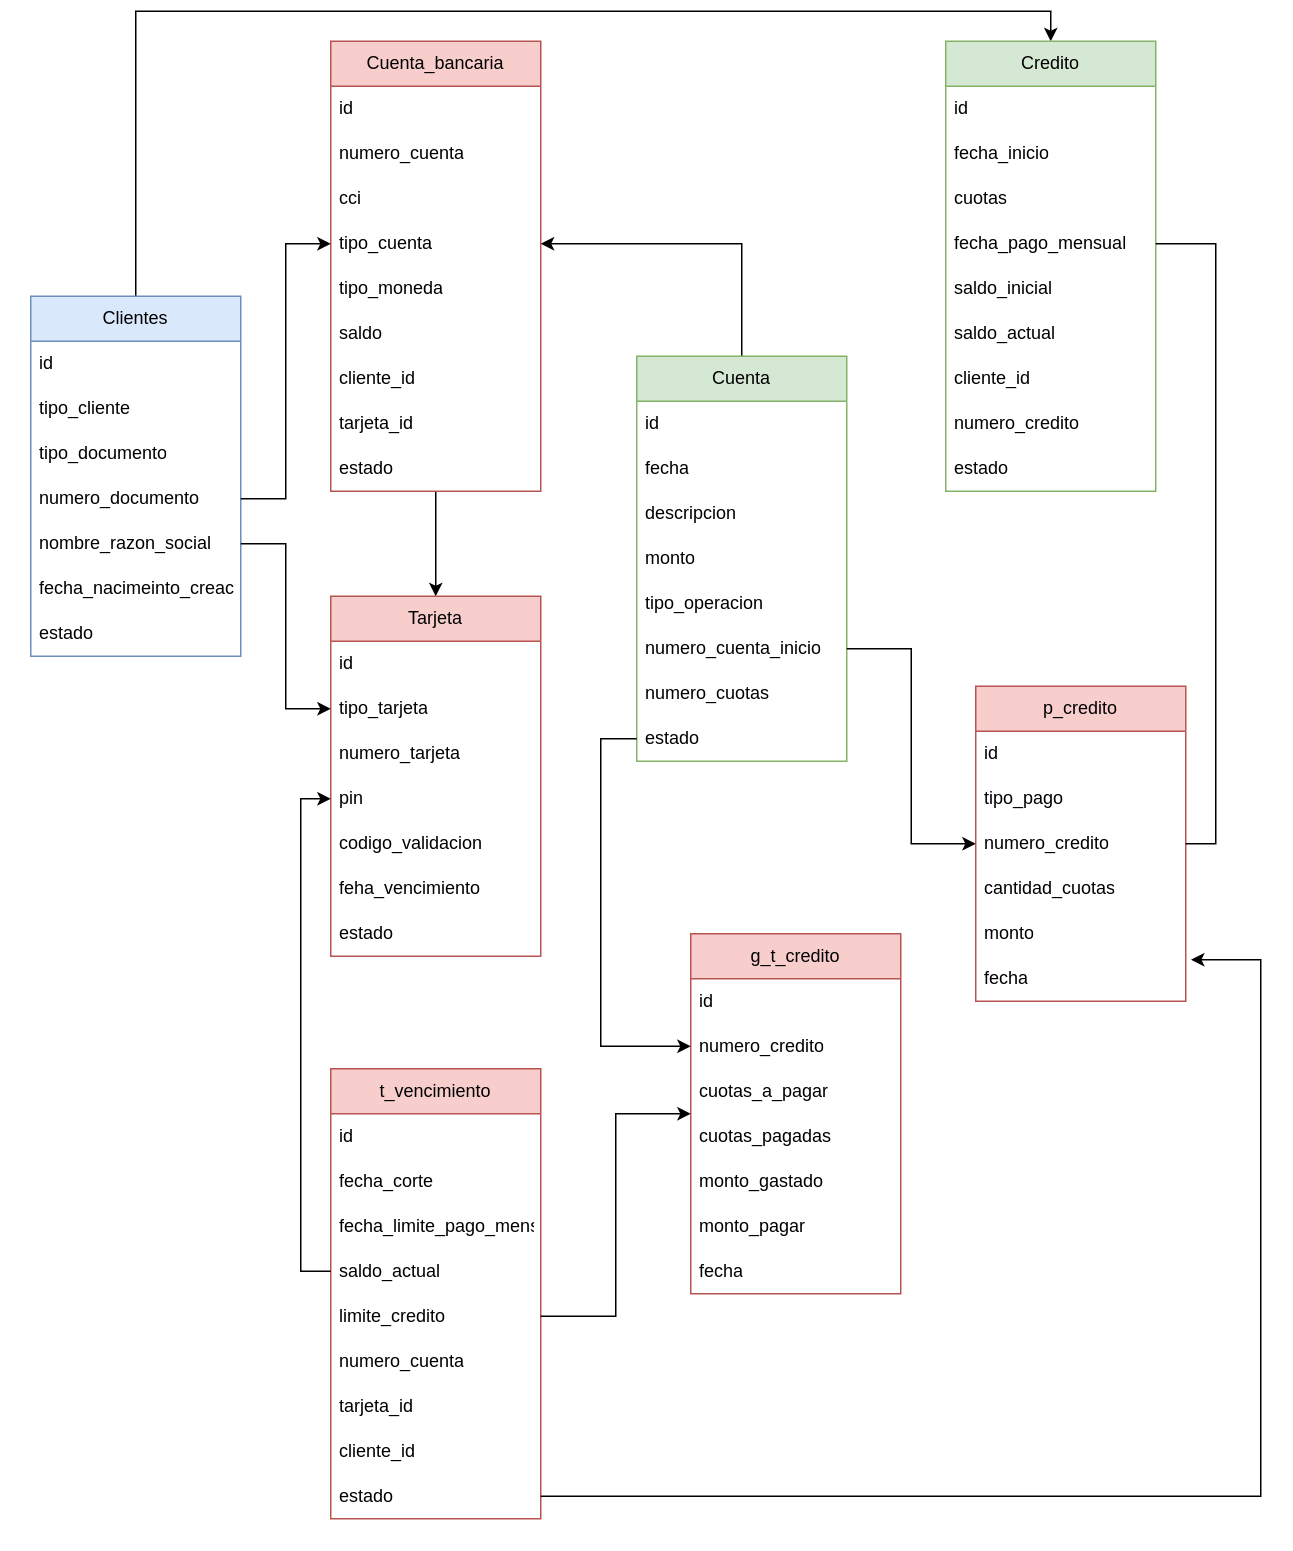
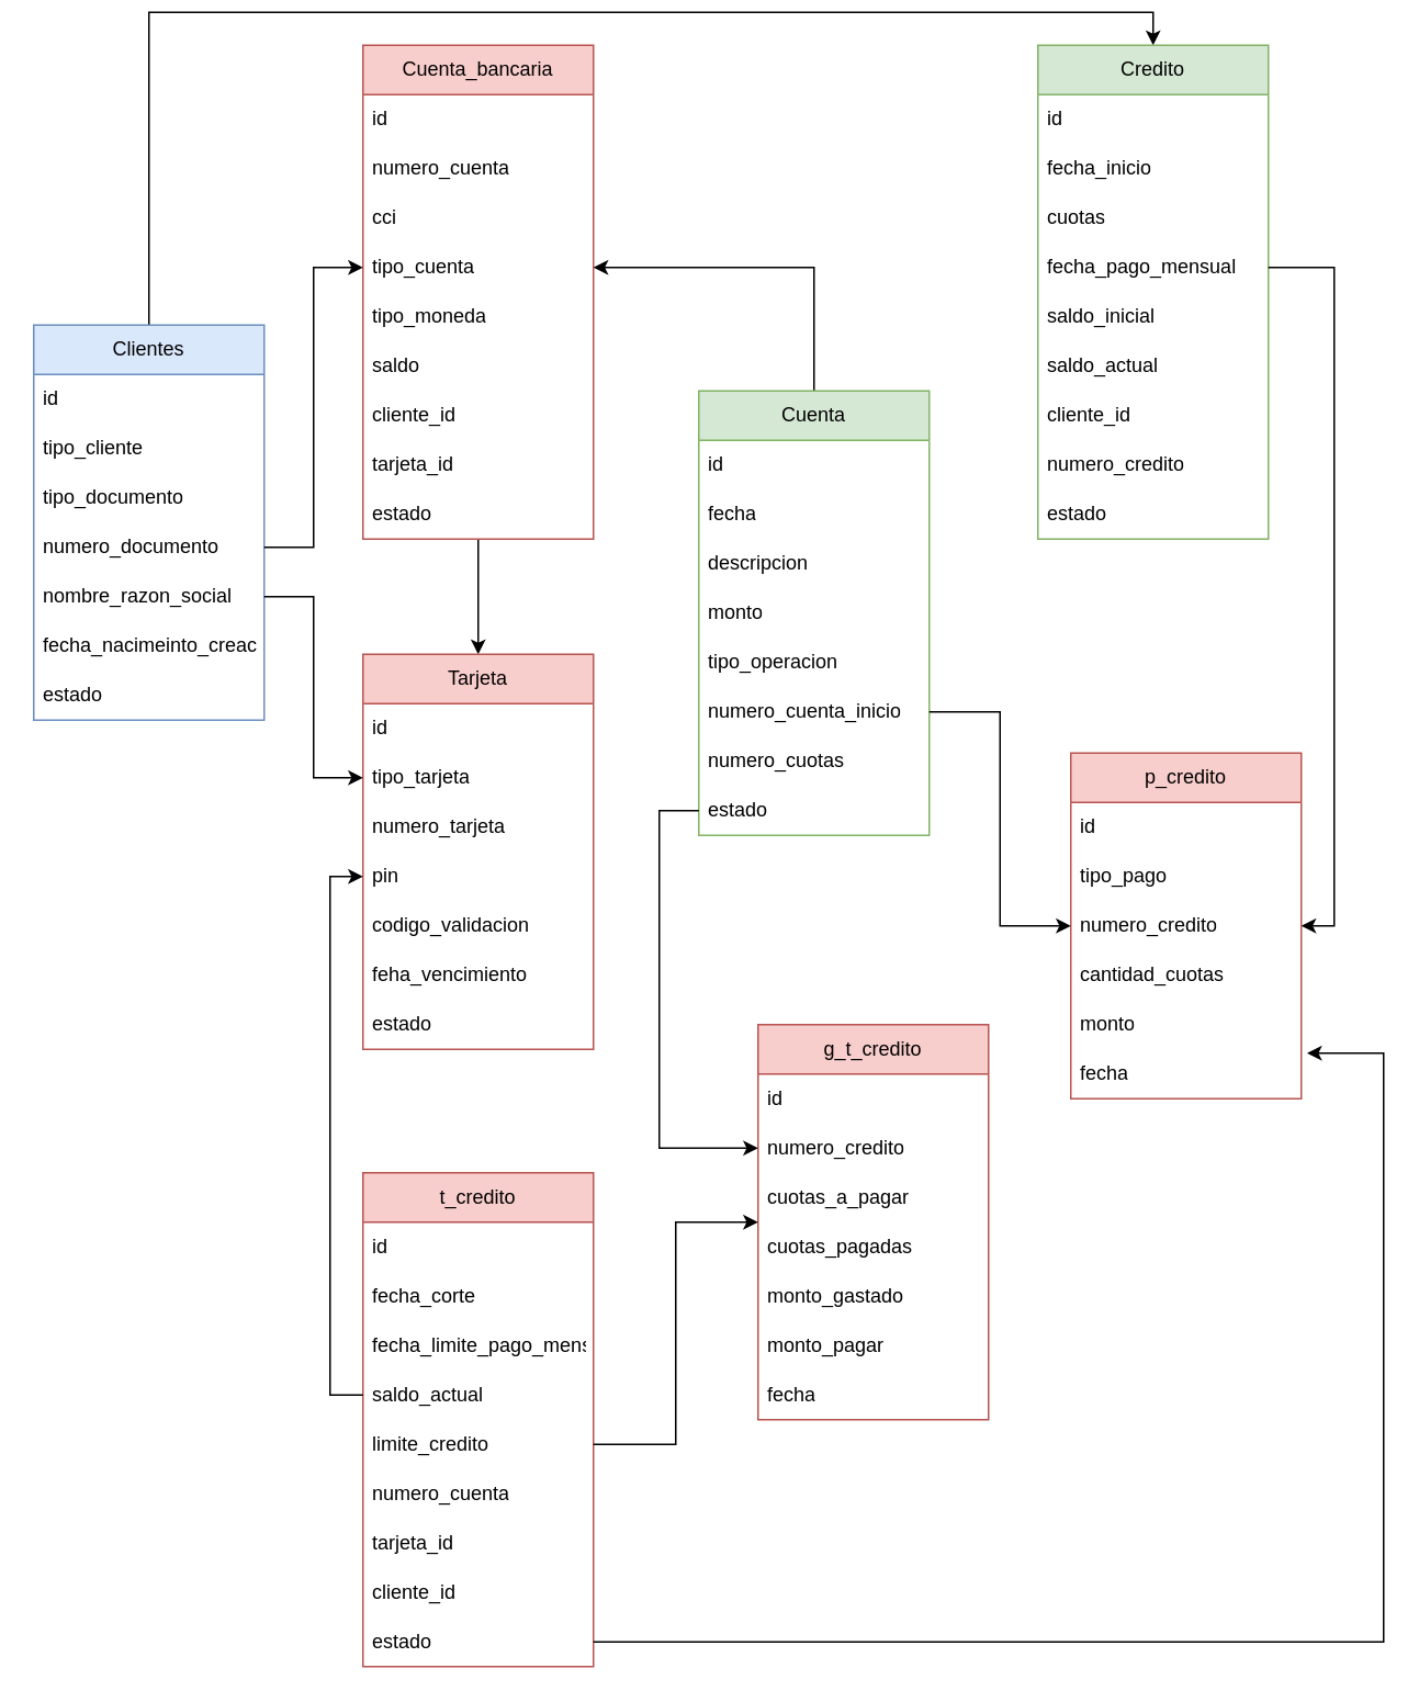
- <mxCell id="78" style="edgeStyle=orthogonalEdgeStyle;rounded=0;orthogonalLoop=1;jettySize=auto;html=1;entryX=1;entryY=0.5;entryDx=0;entryDy=0;endArrow=none;" edge="1" parent="1" source="15" target="60"><mxGeometry relative="1" as="geometry" /></mxCell>
+ <mxCell id="78" style="edgeStyle=orthogonalEdgeStyle;rounded=0;orthogonalLoop=1;jettySize=auto;html=1;entryX=1;entryY=0.5;entryDx=0;entryDy=0;" edge="1" parent="1" source="15" target="60"><mxGeometry relative="1" as="geometry" /></mxCell>
- <mxCell id="50" value="t_vencimiento" style="swimlane;fontStyle=0;childLayout=stackLayout;horizontal=1;startSize=30;horizontalStack=0;resizeParent=1;resizeParentMax=0;resizeLast=0;collapsible=1;marginBottom=0;whiteSpace=wrap;html=1;fillColor=#f8cecc;strokeColor=#b85450;" vertex="1" parent="1"><mxGeometry x="220" y="705" width="140" height="300" as="geometry" /></mxCell>
+ <mxCell id="50" value="t_credito" style="swimlane;fontStyle=0;childLayout=stackLayout;horizontal=1;startSize=30;horizontalStack=0;resizeParent=1;resizeParentMax=0;resizeLast=0;collapsible=1;marginBottom=0;whiteSpace=wrap;html=1;fillColor=#f8cecc;strokeColor=#b85450;" vertex="1" parent="1"><mxGeometry x="220" y="705" width="140" height="300" as="geometry" /></mxCell>
